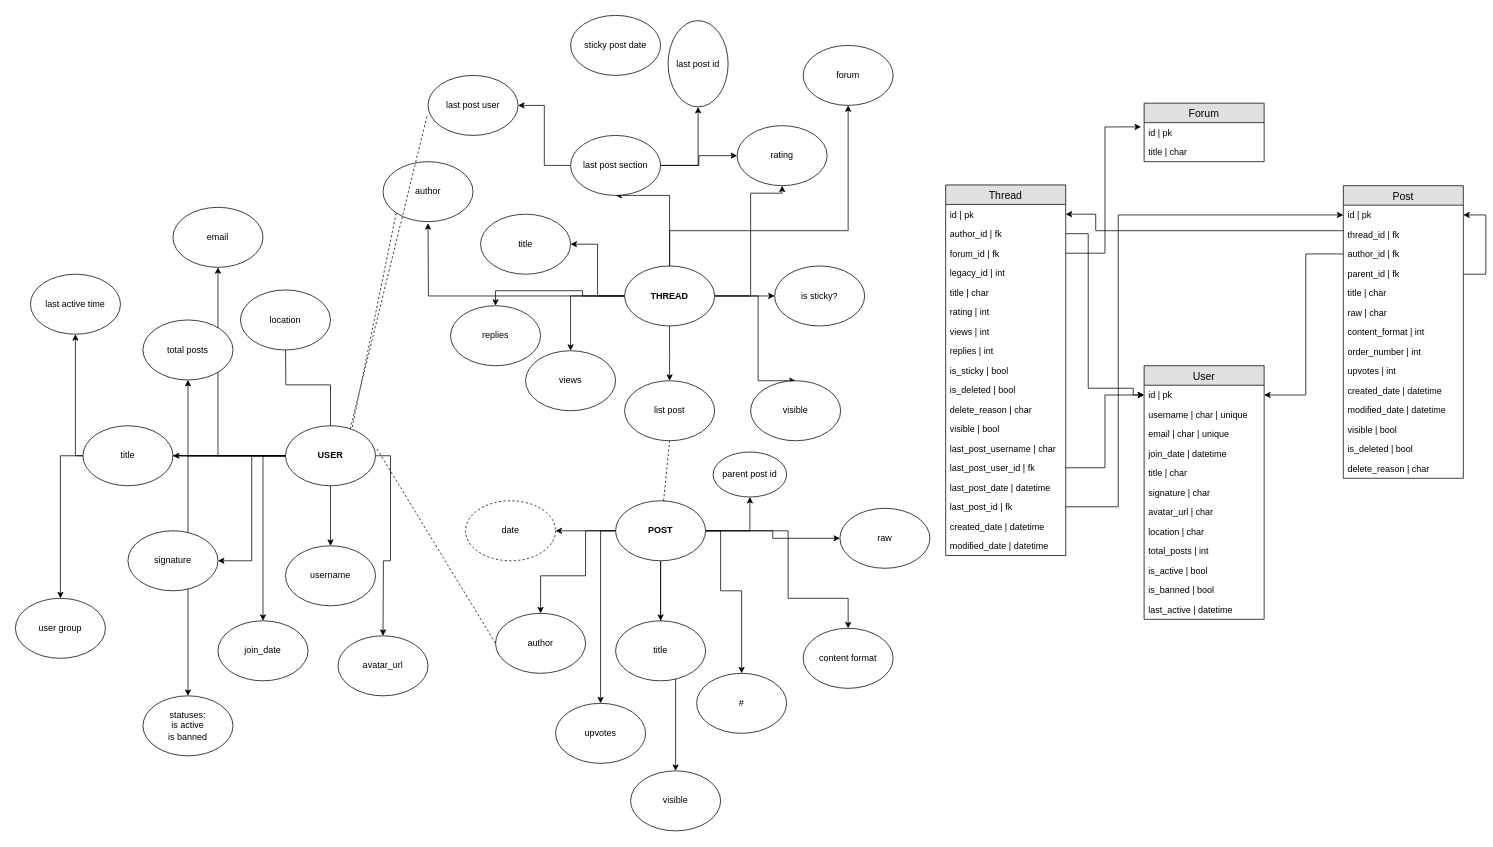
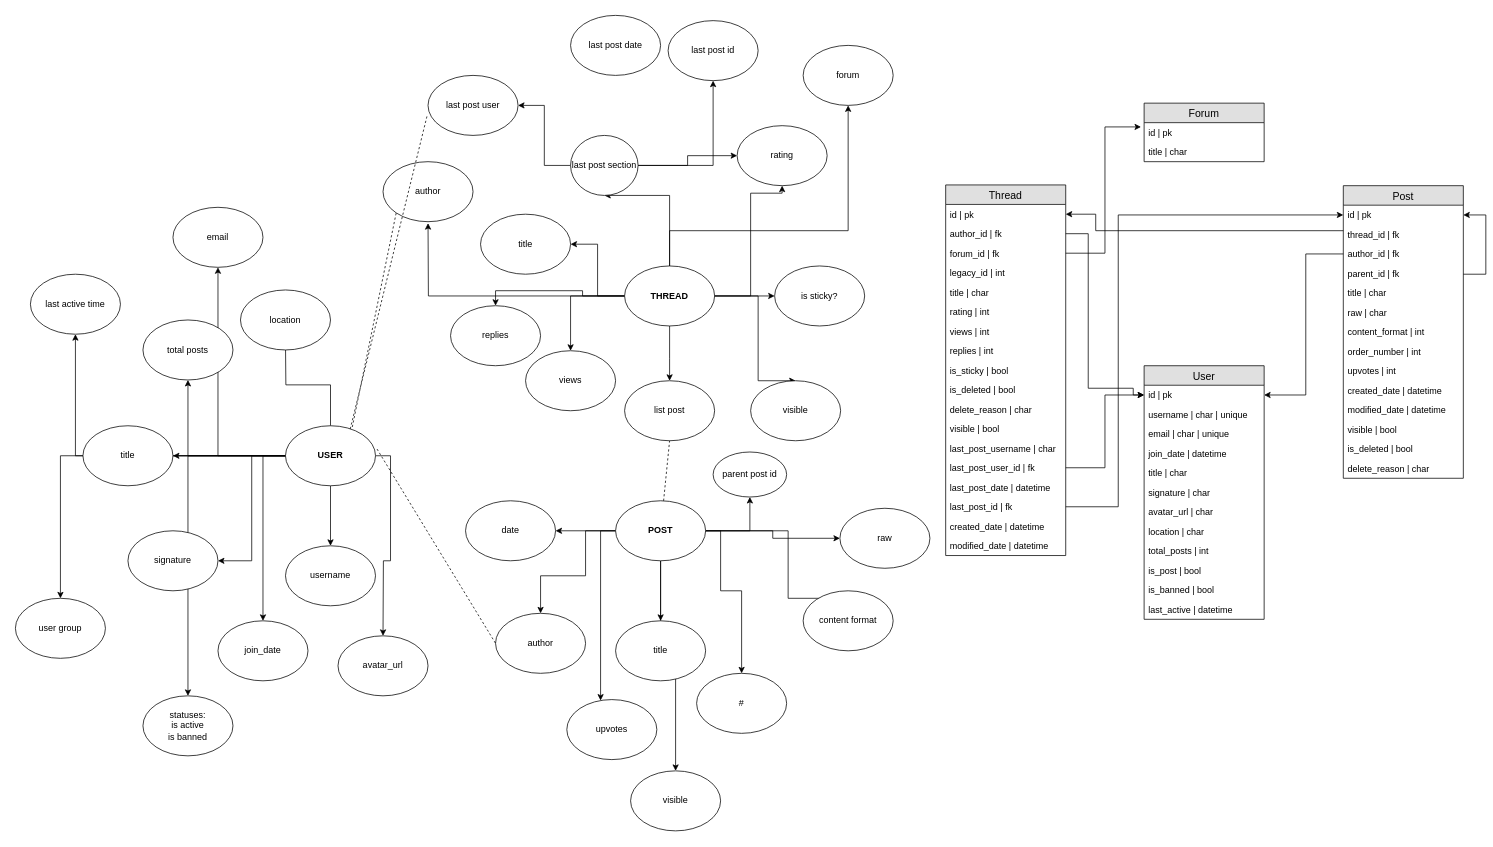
- <mxCell id="70" value="&lt;span&gt;sticky post date&lt;/span&gt;" style="ellipse;whiteSpace=wrap;html=1;fontStyle=0" parent="1" vertex="1"><mxGeometry x="760" y="20" width="120" height="80" as="geometry" /></mxCell>
+ <mxCell id="70" value="&lt;span&gt;last post date&lt;/span&gt;" style="ellipse;whiteSpace=wrap;html=1;fontStyle=0" parent="1" vertex="1"><mxGeometry x="760" y="20" width="120" height="80" as="geometry" /></mxCell>
- <mxCell id="69" value="&lt;span&gt;last post id&lt;/span&gt;" style="ellipse;whiteSpace=wrap;html=1;fontStyle=0" parent="1" vertex="1"><mxGeometry x="890" y="27" width="80" height="115" as="geometry" /></mxCell>
+ <mxCell id="69" value="&lt;span&gt;last post id&lt;/span&gt;" style="ellipse;whiteSpace=wrap;html=1;fontStyle=0" parent="1" vertex="1"><mxGeometry x="890" y="27" width="120" height="80" as="geometry" /></mxCell>
- <mxCell id="68" value="&lt;span&gt;last post section&lt;/span&gt;" style="ellipse;whiteSpace=wrap;html=1;fontStyle=0" parent="1" vertex="1"><mxGeometry x="760" y="180" width="120" height="80" as="geometry" /></mxCell>
+ <mxCell id="68" value="&lt;span&gt;last post section&lt;/span&gt;" style="ellipse;whiteSpace=wrap;html=1;fontStyle=0" parent="1" vertex="1"><mxGeometry x="760" y="180" width="90" height="80" as="geometry" /></mxCell>
- <mxCell id="62" value="date" style="ellipse;whiteSpace=wrap;html=1;fontStyle=0;dashed=1;" parent="1" vertex="1"><mxGeometry x="620" y="667" width="120" height="80" as="geometry" /></mxCell>
+ <mxCell id="62" value="date" style="ellipse;whiteSpace=wrap;html=1;fontStyle=0" parent="1" vertex="1"><mxGeometry x="620" y="667" width="120" height="80" as="geometry" /></mxCell>
- <mxCell id="106" value="is_active | bool" style="text;strokeColor=none;fillColor=none;spacingLeft=4;spacingRight=4;overflow=hidden;rotatable=0;points=[[0,0.5],[1,0.5]];portConstraint=eastwest;fontSize=12;" vertex="1" parent="96"><mxGeometry y="260" width="160" height="26" as="geometry" /></mxCell>
+ <mxCell id="106" value="is_post | bool" style="text;strokeColor=none;fillColor=none;spacingLeft=4;spacingRight=4;overflow=hidden;rotatable=0;points=[[0,0.5],[1,0.5]];portConstraint=eastwest;fontSize=12;" vertex="1" parent="96"><mxGeometry y="260" width="160" height="26" as="geometry" /></mxCell>
- <mxCell id="124" value="&lt;span style=&quot;font-weight: 400&quot;&gt;content format&lt;/span&gt;" style="ellipse;whiteSpace=wrap;html=1;fontStyle=1" vertex="1" parent="1"><mxGeometry x="1070" y="837" width="120" height="80" as="geometry" /></mxCell>
+ <mxCell id="124" value="&lt;span style=&quot;font-weight: 400&quot;&gt;content format&lt;/span&gt;" style="ellipse;whiteSpace=wrap;html=1;fontStyle=1" vertex="1" parent="1"><mxGeometry x="1070" y="787" width="120" height="80" as="geometry" /></mxCell>
- <mxCell id="109" value="&lt;span style=&quot;font-weight: 400&quot;&gt;upvotes&lt;/span&gt;" style="ellipse;whiteSpace=wrap;html=1;fontStyle=1" parent="1" vertex="1"><mxGeometry x="740" y="937" width="120" height="80" as="geometry" /></mxCell>
+ <mxCell id="109" value="&lt;span style=&quot;font-weight: 400&quot;&gt;upvotes&lt;/span&gt;" style="ellipse;whiteSpace=wrap;html=1;fontStyle=1" parent="1" vertex="1"><mxGeometry x="755" y="932" width="120" height="80" as="geometry" /></mxCell>
